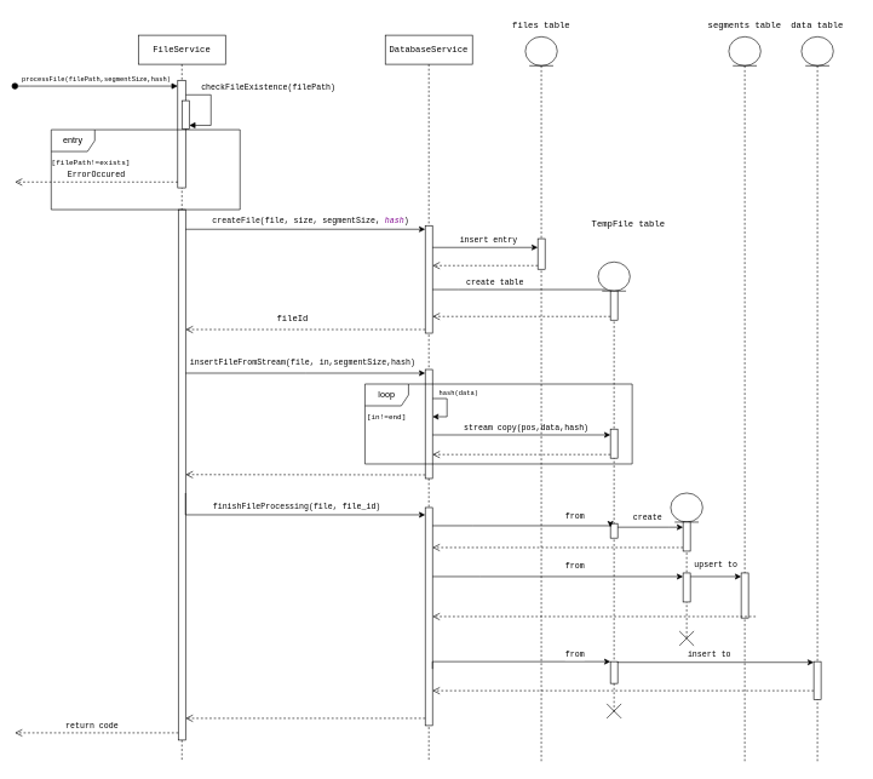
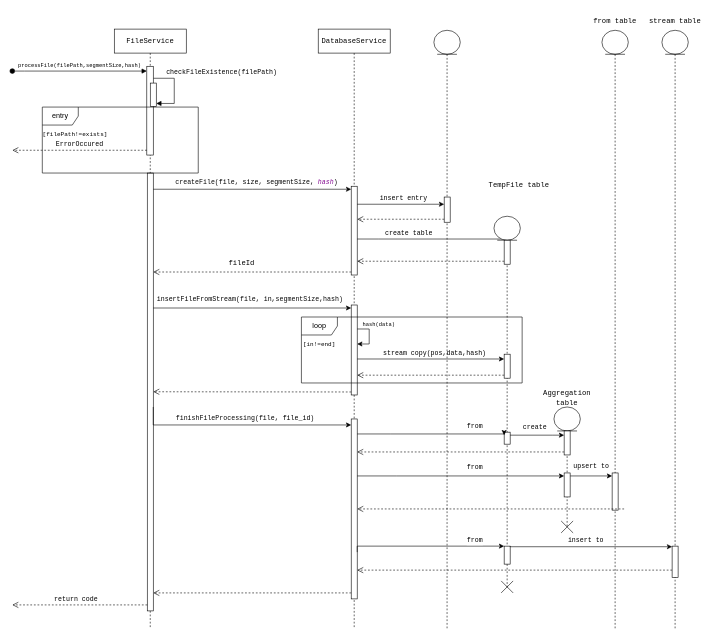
- <mxCell id="24" value="&lt;font face=&quot;Courier New&quot;&gt;files table&lt;/font&gt;" style="text;html=1;align=center;verticalAlign=middle;whiteSpace=wrap;rounded=0;" parent="1" vertex="1"><mxGeometry x="702" y="20" width="85.66" height="30" as="geometry" /></mxCell>
- <mxCell id="16" value="&lt;span style=&quot;font-family: &amp;quot;Courier New&amp;quot;;&quot;&gt;segments table&lt;/span&gt;" style="text;html=1;align=center;verticalAlign=middle;whiteSpace=wrap;rounded=0;" parent="1" vertex="1"><mxGeometry x="970" y="20" width="110" height="30" as="geometry" /></mxCell>
+ <mxCell id="16" value="&lt;span style=&quot;font-family: &amp;quot;Courier New&amp;quot;;&quot;&gt;from table&lt;/span&gt;" style="text;html=1;align=center;verticalAlign=middle;whiteSpace=wrap;rounded=0;" parent="1" vertex="1"><mxGeometry x="970" y="20" width="110" height="30" as="geometry" /></mxCell>
- <mxCell id="26" value="&lt;span style=&quot;font-family: &amp;quot;Courier New&amp;quot;;&quot;&gt;data table&lt;/span&gt;" style="text;html=1;align=center;verticalAlign=middle;whiteSpace=wrap;rounded=0;" parent="1" vertex="1"><mxGeometry x="1070" y="20" width="110" height="30" as="geometry" /></mxCell>
+ <mxCell id="26" value="&lt;span style=&quot;font-family: &amp;quot;Courier New&amp;quot;;&quot;&gt;stream table&lt;/span&gt;" style="text;html=1;align=center;verticalAlign=middle;whiteSpace=wrap;rounded=0;" parent="1" vertex="1"><mxGeometry x="1070" y="20" width="110" height="30" as="geometry" /></mxCell>
+ <mxCell id="63" value="&lt;font face=&quot;Courier New&quot;&gt;Aggregation table&lt;/font&gt;" style="text;html=1;align=center;verticalAlign=middle;whiteSpace=wrap;rounded=0;" parent="1" vertex="1"><mxGeometry x="890" y="648" width="110" height="30" as="geometry" /></mxCell>
